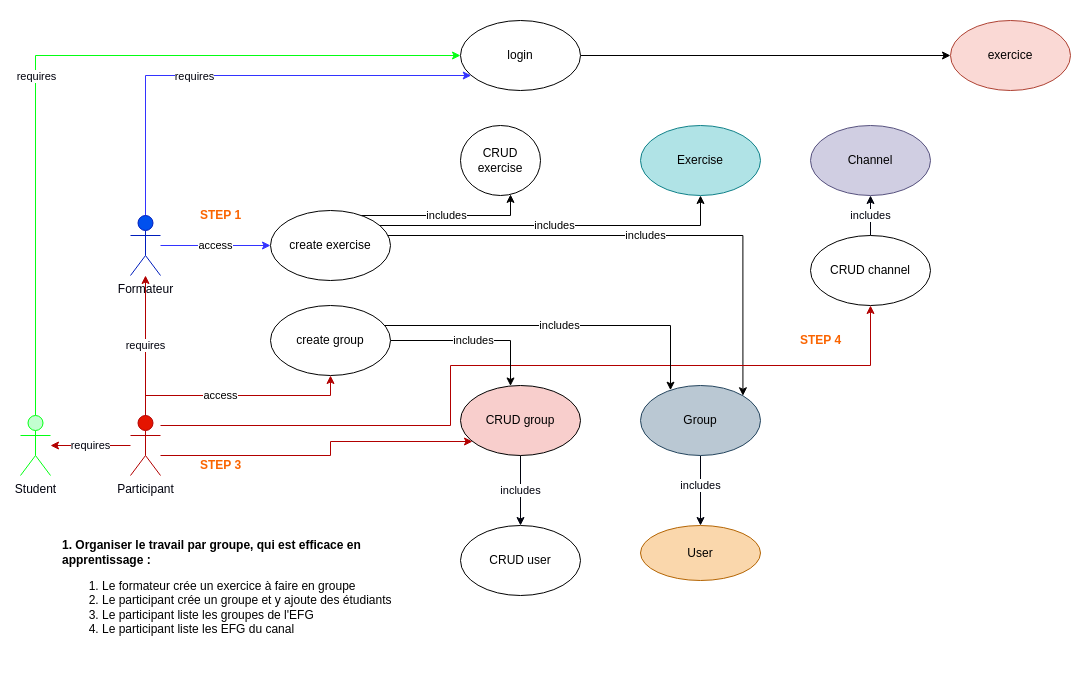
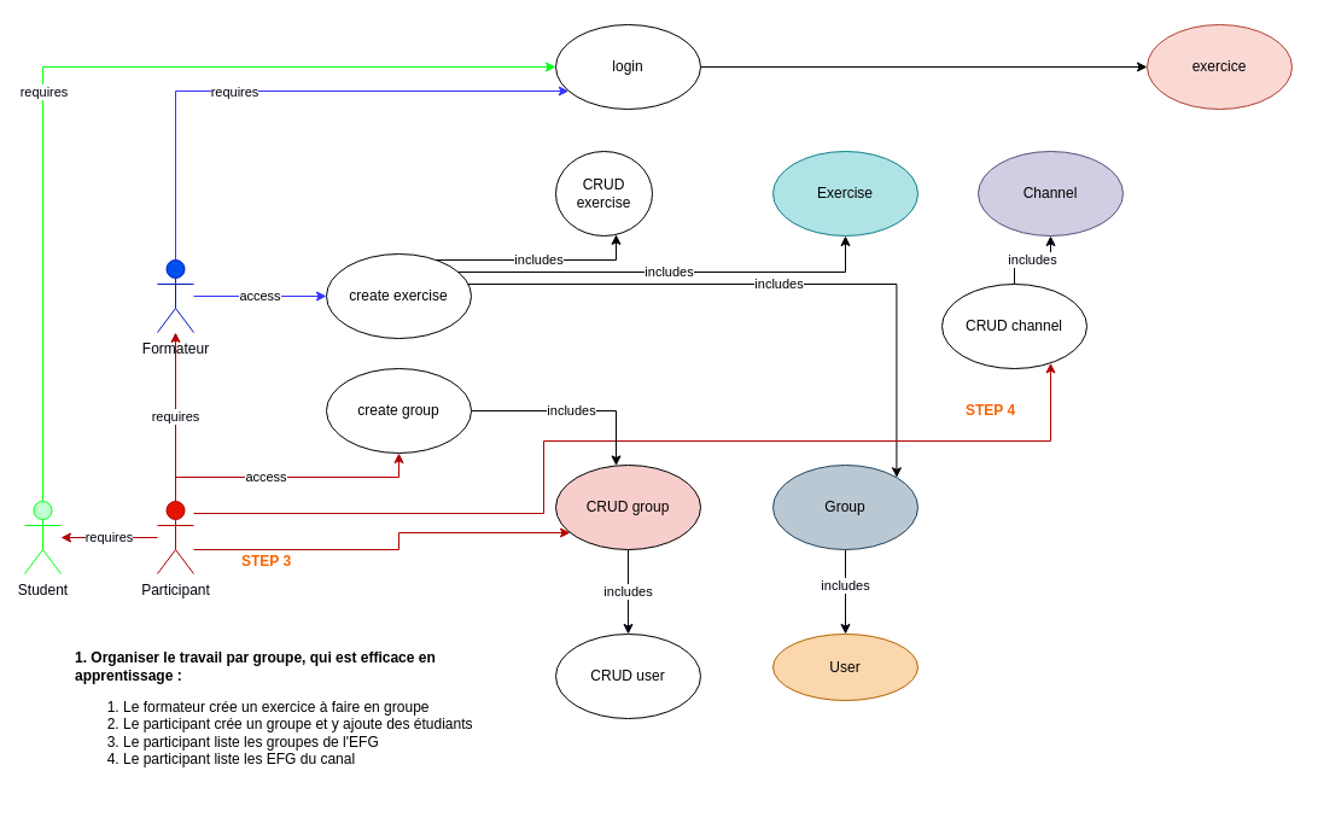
- <mxCell id="34" value="&lt;b&gt;STEP 1&lt;/b&gt;" style="text;html=1;align=center;verticalAlign=middle;resizable=0;points=[];autosize=1;fontColor=#FA6400;" parent="1" vertex="1"><mxGeometry x="190" y="205" width="60" height="20" as="geometry" /></mxCell>
- <mxCell id="37" value="CRUD channel" style="ellipse;whiteSpace=wrap;html=1;" parent="1" vertex="1"><mxGeometry x="810" y="235" width="120" height="70" as="geometry" /></mxCell>
+ <mxCell id="37" value="CRUD channel" style="ellipse;whiteSpace=wrap;html=1;" parent="1" vertex="1"><mxGeometry x="780" y="235" width="120" height="70" as="geometry" /></mxCell>
- <mxCell id="27" value="includes" style="edgeStyle=orthogonalEdgeStyle;rounded=0;orthogonalLoop=1;jettySize=auto;html=1;" parent="1" source="29" target="16" edge="1"><mxGeometry relative="1" as="geometry"><Array as="points"><mxPoint x="670" y="325" /></Array></mxGeometry></mxCell>
